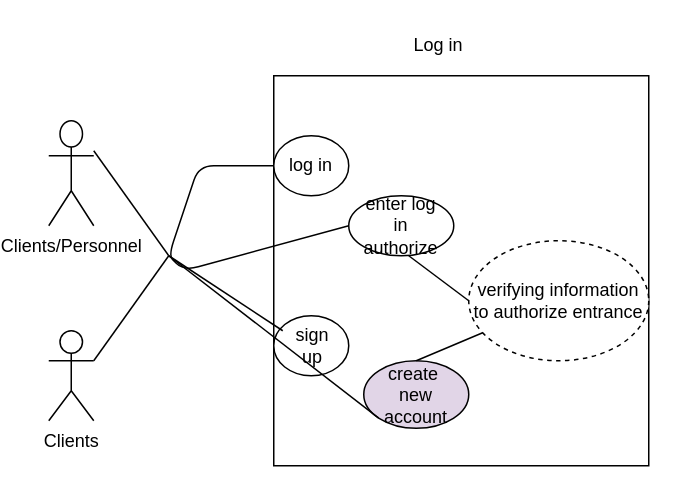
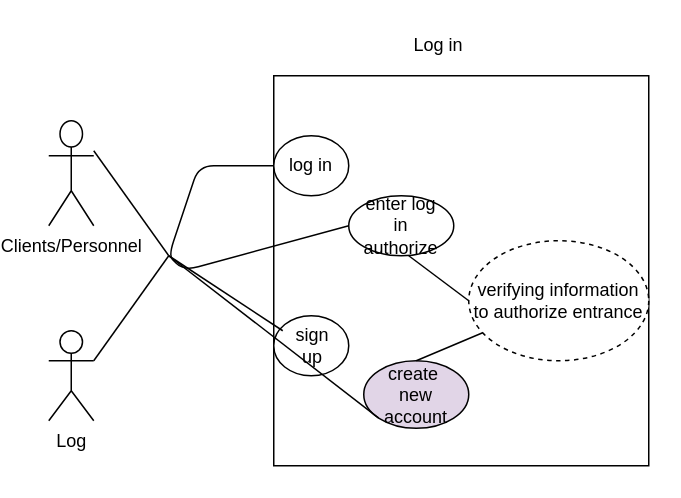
- <mxCell id="4" value="Clients" style="shape=umlActor;verticalLabelPosition=bottom;verticalAlign=top;html=1;outlineConnect=0;" vertex="1" parent="1"><mxGeometry x="20" y="220" width="30" height="60" as="geometry" /></mxCell>
+ <mxCell id="4" value="Log" style="shape=umlActor;verticalLabelPosition=bottom;verticalAlign=top;html=1;outlineConnect=0;" vertex="1" parent="1"><mxGeometry x="20" y="220" width="30" height="60" as="geometry" /></mxCell>
